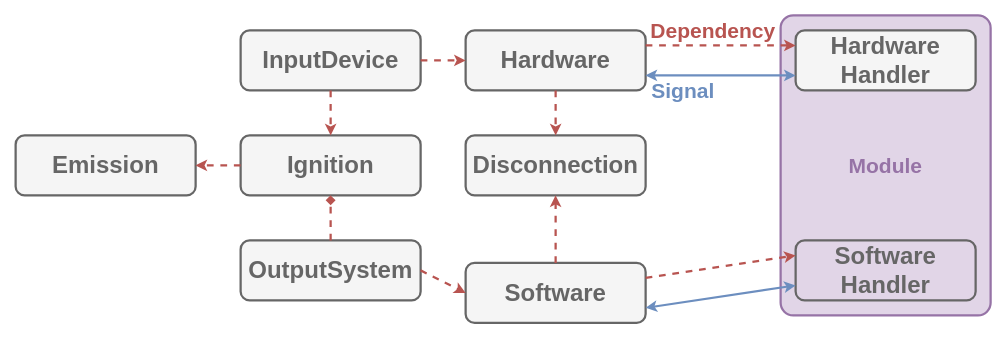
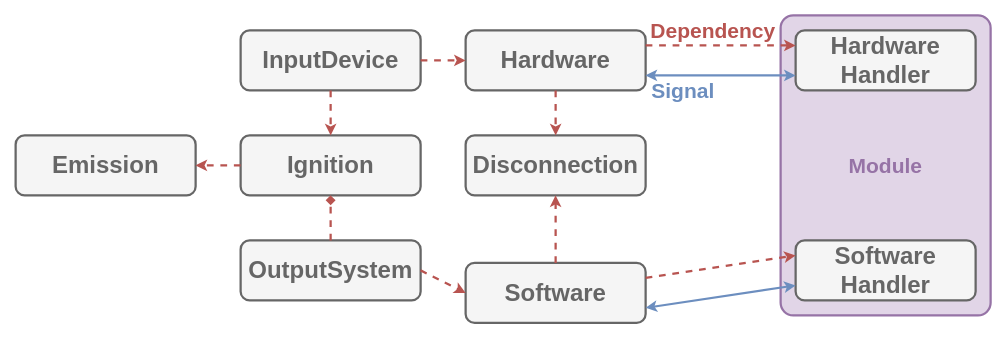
- <mxCell id="12" value="&lt;font style=&quot;font-size: 32px&quot; color=&quot;#666666&quot;&gt;&lt;b&gt;Software&lt;br&gt;Handler&lt;/b&gt;&lt;/font&gt;" style="rounded=1;whiteSpace=wrap;html=1;fillColor=#e1d5e7;strokeColor=#666666;strokeWidth=3;fontColor=#333333;" vertex="1" parent="1"><mxGeometry x="1060" y="320" width="240" height="80" as="geometry" /></mxCell>
+ <mxCell id="12" value="&lt;font style=&quot;font-size: 32px&quot; color=&quot;#666666&quot;&gt;&lt;b&gt;Software&lt;br&gt;Handler&lt;/b&gt;&lt;/font&gt;" style="rounded=1;whiteSpace=wrap;html=1;fillColor=#f5f5f5;strokeColor=#666666;strokeWidth=3;fontColor=#333333;" vertex="1" parent="1"><mxGeometry x="1060" y="320" width="240" height="80" as="geometry" /></mxCell>
